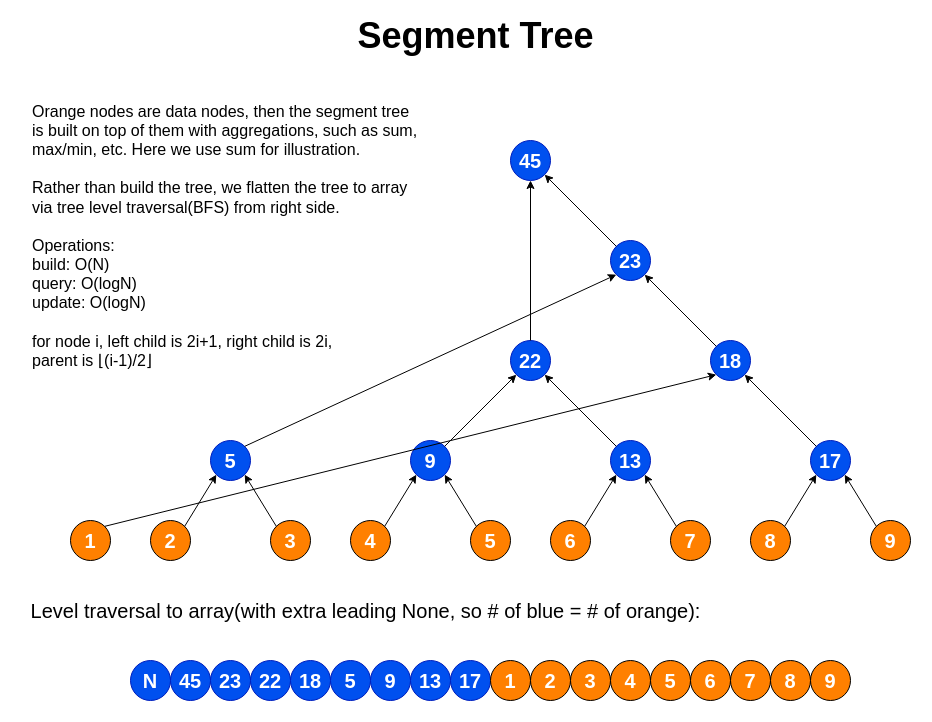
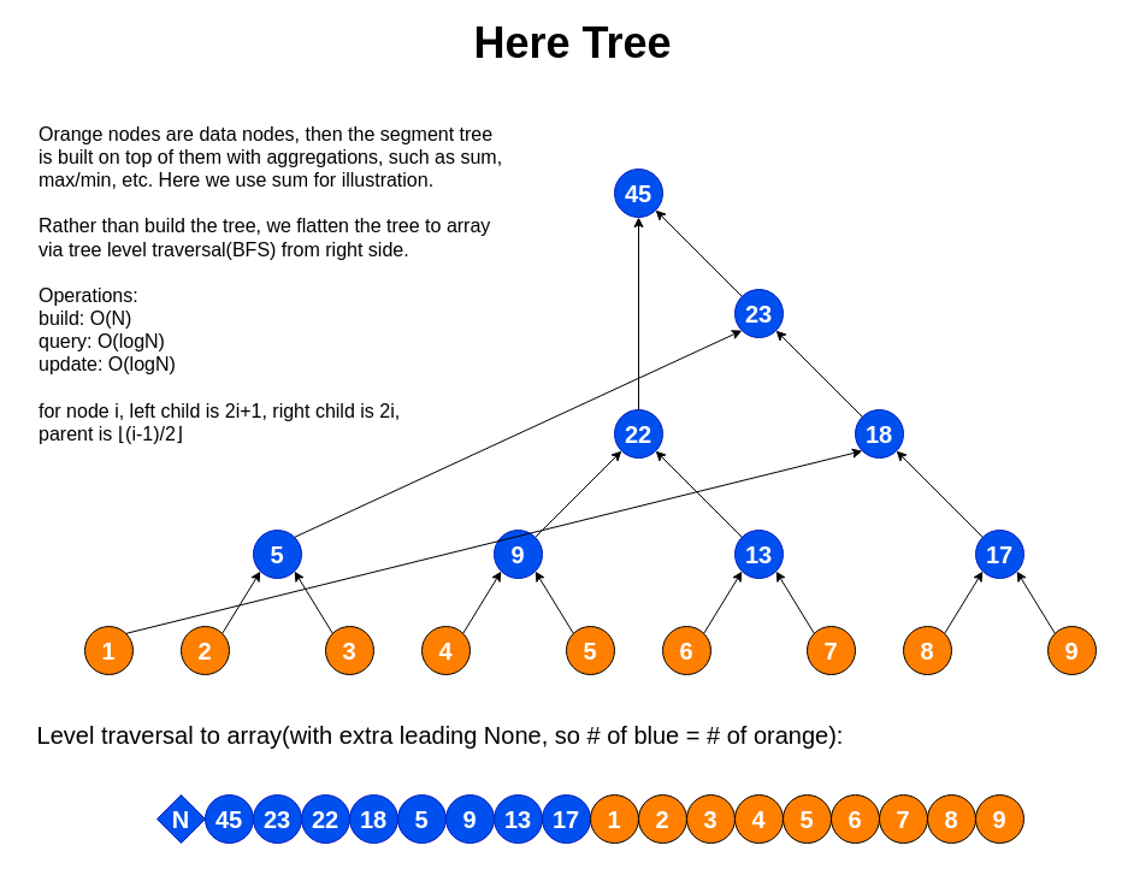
- <mxCell id="52" value="&lt;font size=&quot;1&quot;&gt;&lt;b style=&quot;font-size: 36px&quot;&gt;Segment Tree&lt;/b&gt;&lt;/font&gt;" style="text;html=1;align=center;verticalAlign=middle;resizable=0;points=[];;autosize=1;" vertex="1" parent="1"><mxGeometry x="350" y="20" width="250" height="30" as="geometry" /></mxCell>
+ <mxCell id="52" value="&lt;font size=&quot;1&quot;&gt;&lt;b style=&quot;font-size: 36px&quot;&gt;Here Tree&lt;/b&gt;&lt;/font&gt;" style="text;html=1;align=center;verticalAlign=middle;resizable=0;points=[];;autosize=1;" vertex="1" parent="1"><mxGeometry x="350" y="20" width="250" height="30" as="geometry" /></mxCell>
- <mxCell id="55" value="&lt;span style=&quot;font-size: 20px&quot;&gt;&lt;b&gt;N&lt;/b&gt;&lt;/span&gt;" style="ellipse;whiteSpace=wrap;html=1;aspect=fixed;fillColor=#0050ef;strokeColor=#001DBC;fontColor=#ffffff;" vertex="1" parent="1"><mxGeometry x="130" y="660" width="40" height="40" as="geometry" /></mxCell>
+ <mxCell id="55" value="&lt;span style=&quot;font-size: 20px&quot;&gt;&lt;b&gt;N&lt;/b&gt;&lt;/span&gt;" style="rhombus;whiteSpace=wrap;html=1;aspect=fixed;fillColor=#0050ef;strokeColor=#001DBC;fontColor=#ffffff;" vertex="1" parent="1"><mxGeometry x="130" y="660" width="40" height="40" as="geometry" /></mxCell>
